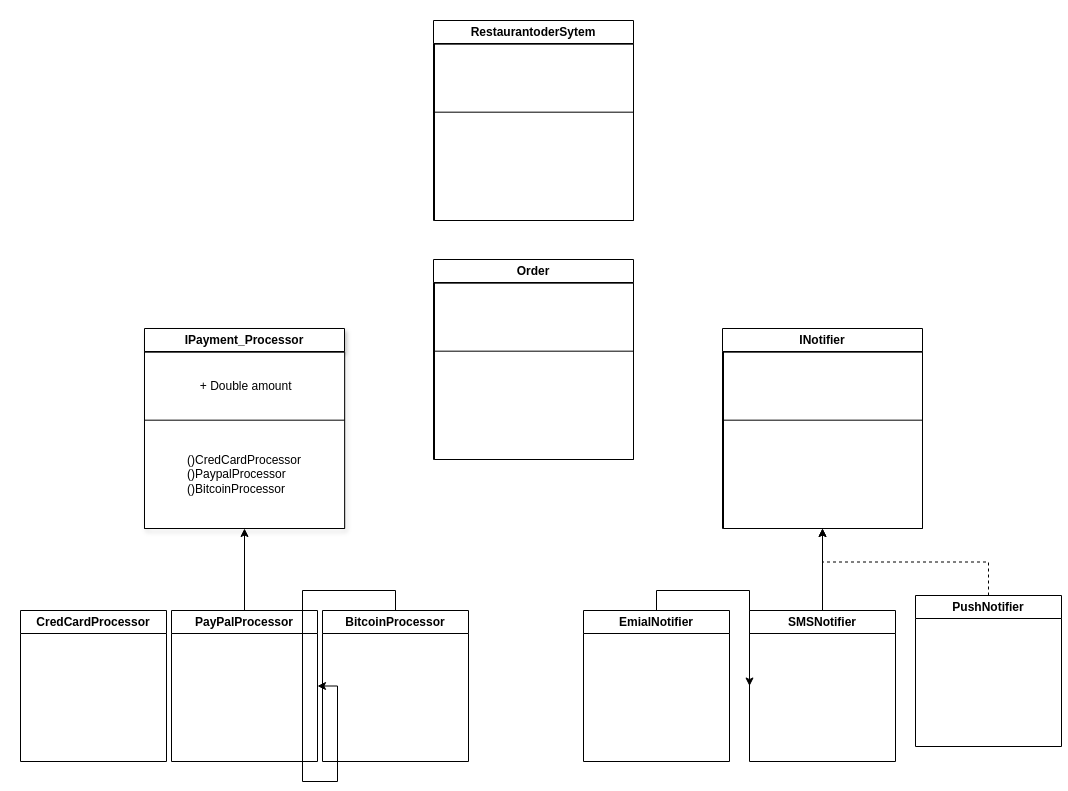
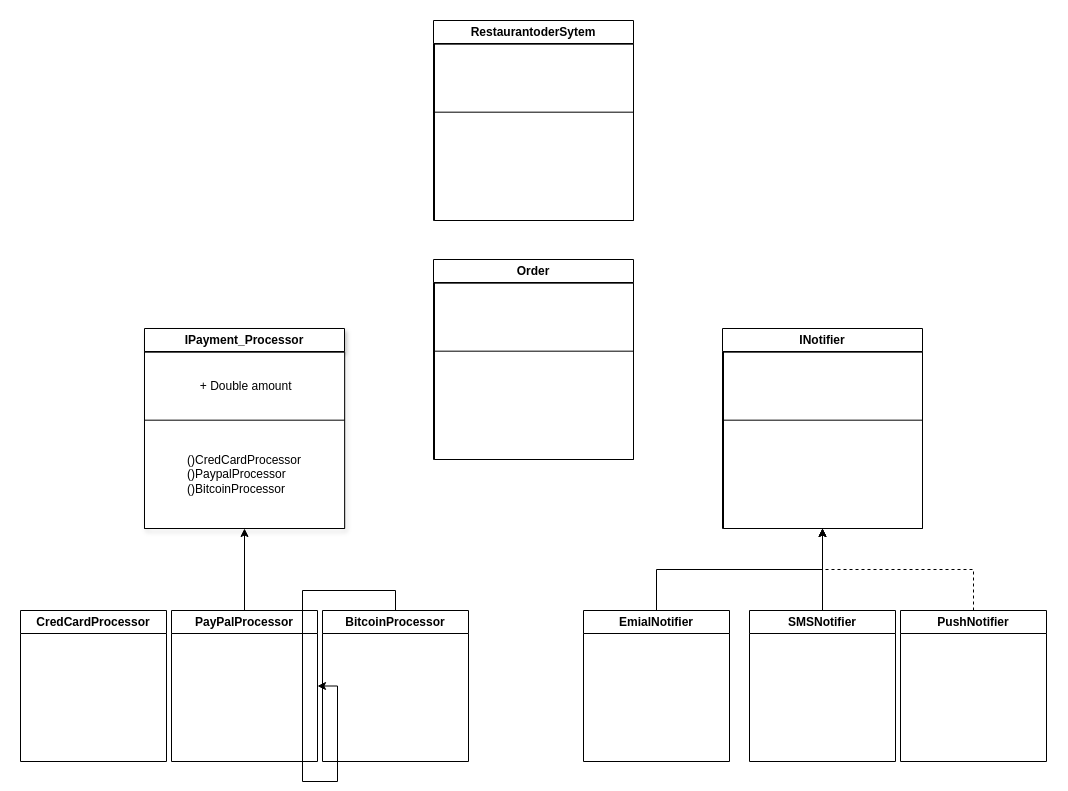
- <mxCell id="13" style="edgeStyle=orthogonalEdgeStyle;rounded=0;orthogonalLoop=1;jettySize=auto;html=1;exitX=0.5;exitY=0;exitDx=0;exitDy=0;" edge="1" parent="1" source="14" target="16"><mxGeometry relative="1" as="geometry"><mxPoint x="820.588" y="523.353" as="targetPoint" /></mxGeometry></mxCell>
+ <mxCell id="13" style="edgeStyle=orthogonalEdgeStyle;rounded=0;orthogonalLoop=1;jettySize=auto;html=1;exitX=0.5;exitY=0;exitDx=0;exitDy=0;entryX=0.5;entryY=1;entryDx=0;entryDy=0;" edge="1" parent="1" source="14" target="2"><mxGeometry relative="1" as="geometry"><mxPoint x="820.588" y="523.353" as="targetPoint" /></mxGeometry></mxCell>
- <mxCell id="18" value="PushNotifier" style="swimlane;whiteSpace=wrap;html=1;" vertex="1" parent="1"><mxGeometry x="915" y="595" width="146" height="151" as="geometry" /></mxCell>
+ <mxCell id="18" value="PushNotifier" style="swimlane;whiteSpace=wrap;html=1;" vertex="1" parent="1"><mxGeometry x="900" y="610" width="146" height="151" as="geometry" /></mxCell>
